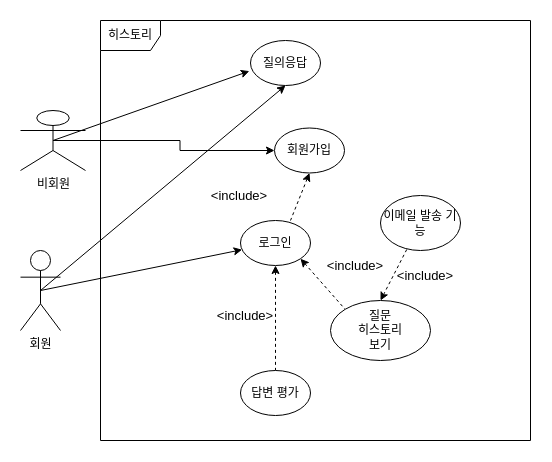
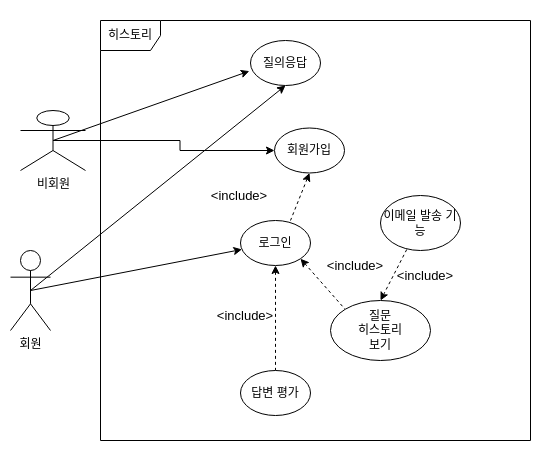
- <mxCell id="4" value="회원" style="shape=umlActor;verticalLabelPosition=bottom;verticalAlign=top;html=1;outlineConnect=0;" parent="1" vertex="1"><mxGeometry x="20" y="250" width="40" height="80" as="geometry" /></mxCell>
+ <mxCell id="4" value="회원" style="shape=umlActor;verticalLabelPosition=bottom;verticalAlign=top;html=1;outlineConnect=0;" parent="1" vertex="1"><mxGeometry x="10" y="250" width="40" height="80" as="geometry" /></mxCell>
